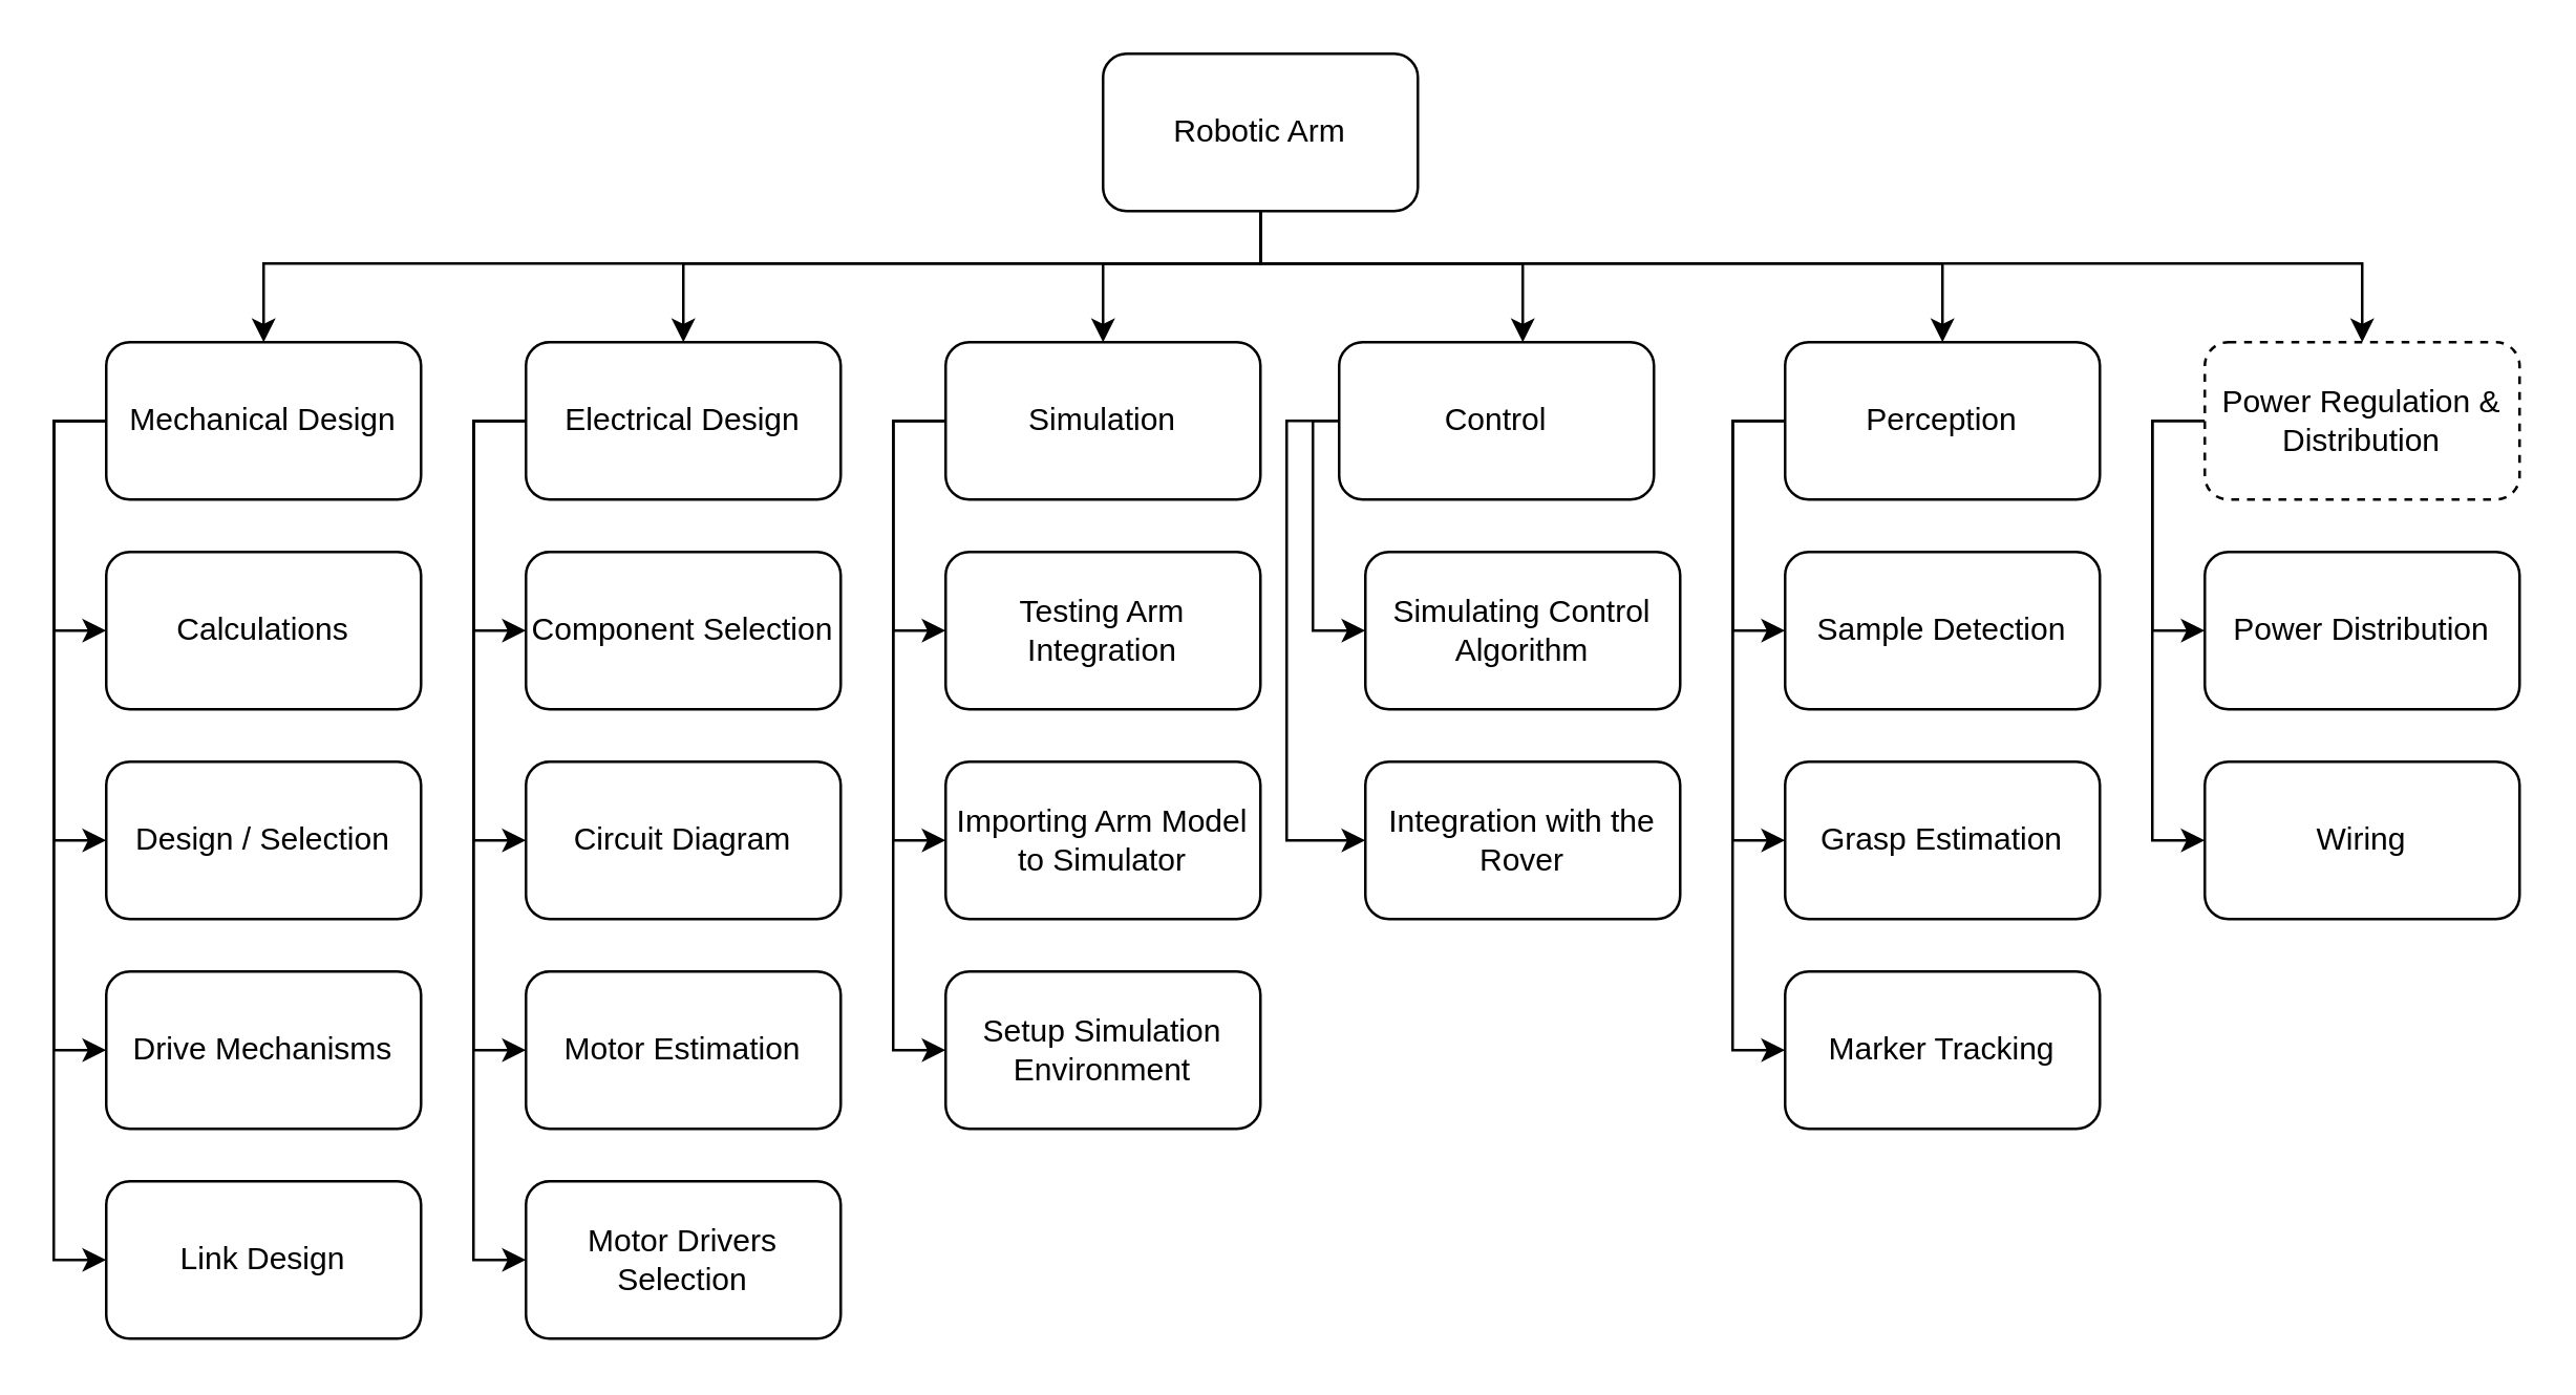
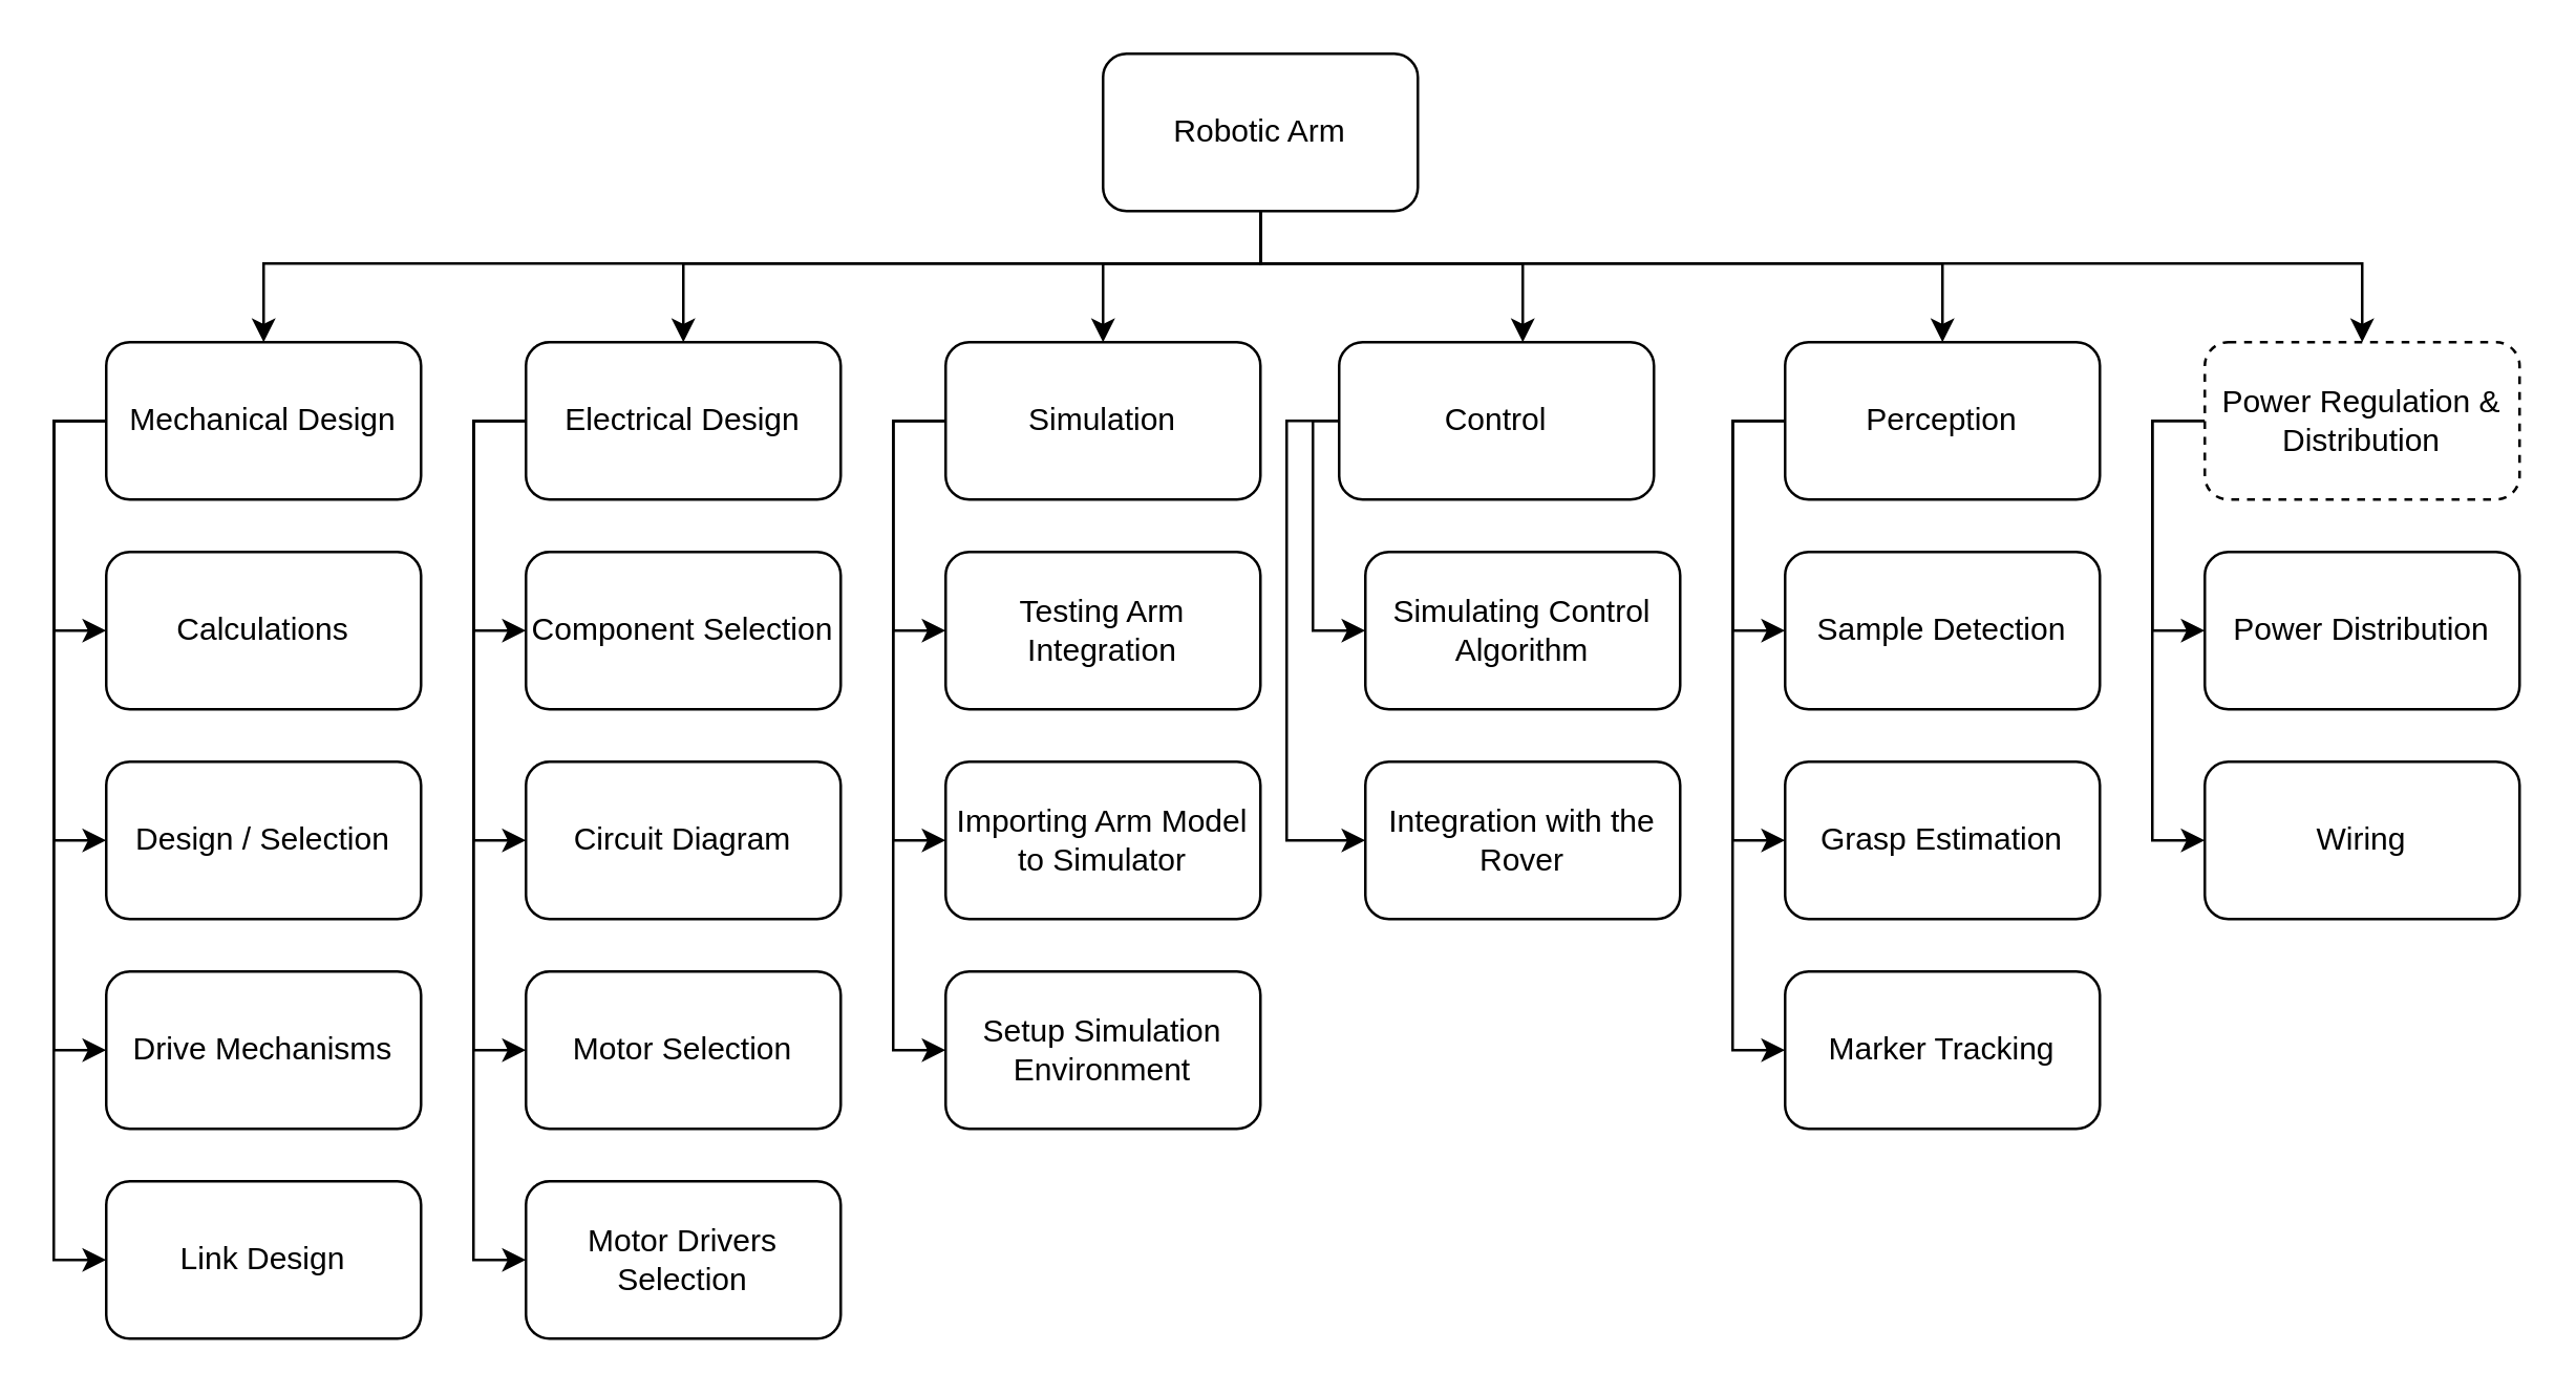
- <mxCell id="43" value="Motor Estimation" style="rounded=1;whiteSpace=wrap;html=1;" vertex="1" parent="1"><mxGeometry x="200" y="370" width="120" height="60" as="geometry" /></mxCell>
+ <mxCell id="43" value="Motor Selection" style="rounded=1;whiteSpace=wrap;html=1;" vertex="1" parent="1"><mxGeometry x="200" y="370" width="120" height="60" as="geometry" /></mxCell>
